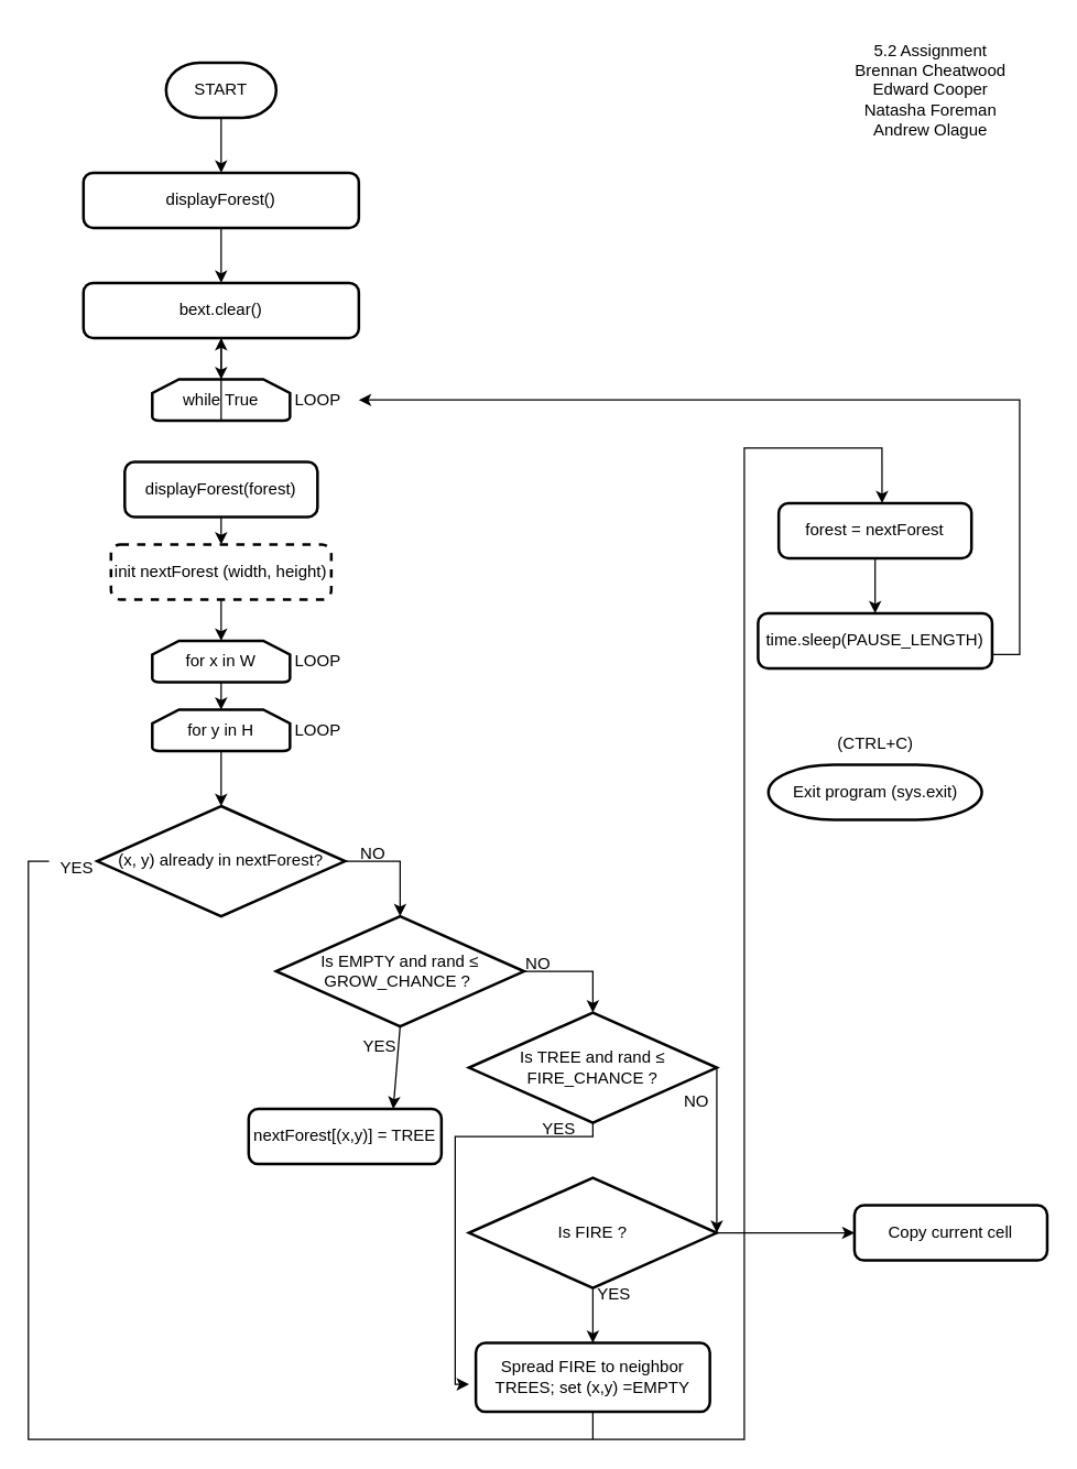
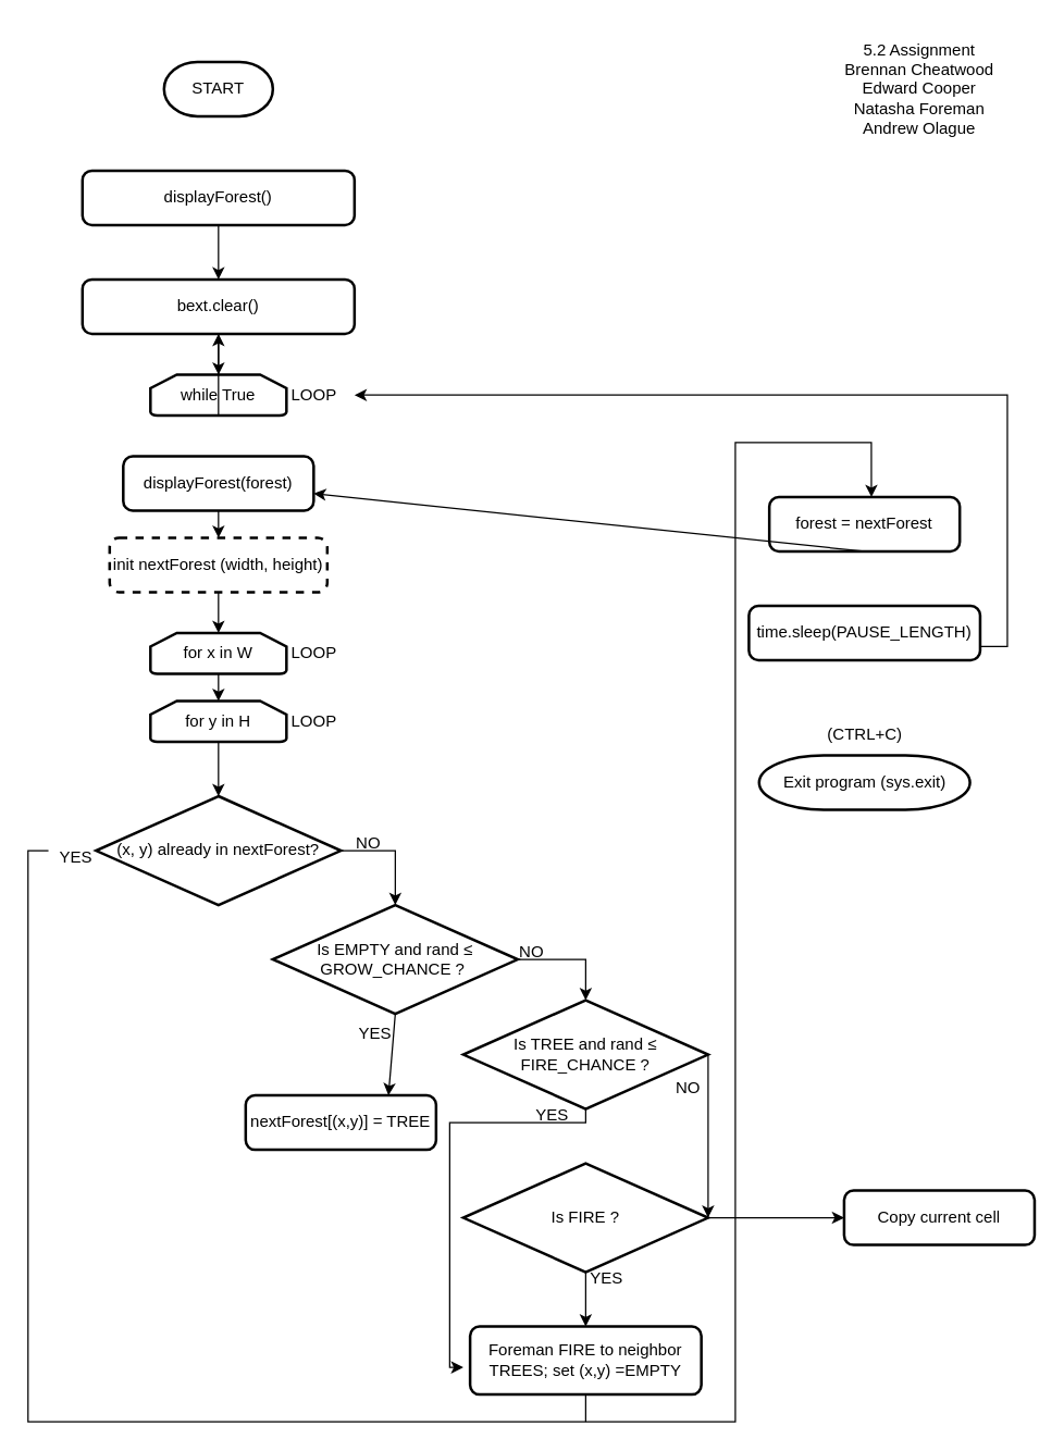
- <mxCell id="20" value="" style="edgeStyle=none;orthogonalLoop=1;jettySize=auto;html=1;rounded=0;exitX=0.5;exitY=1;exitDx=0;exitDy=0;exitPerimeter=0;entryX=0.5;entryY=0;entryDx=0;entryDy=0;" edge="1" parent="1" source="2" target="3"><mxGeometry width="100" relative="1" as="geometry"><mxPoint x="210" y="85" as="sourcePoint" /><mxPoint x="310" y="85" as="targetPoint" /><Array as="points" /></mxGeometry></mxCell>
- <mxCell id="48" value="" style="endArrow=classic;html=1;rounded=0;exitX=0.5;exitY=1;exitDx=0;exitDy=0;entryX=0.5;entryY=0;entryDx=0;entryDy=0;" edge="1" parent="1" source="16" target="17"><mxGeometry width="50" height="50" relative="1" as="geometry"><mxPoint x="320" y="725" as="sourcePoint" /><mxPoint x="370" y="675" as="targetPoint" /></mxGeometry></mxCell>
+ <mxCell id="48" value="" style="endArrow=classic;html=1;rounded=0;exitX=0.5;exitY=1;exitDx=0;exitDy=0;" edge="1" parent="1" source="16" target="6"><mxGeometry width="50" height="50" relative="1" as="geometry"><mxPoint x="320" y="725" as="sourcePoint" /><mxPoint x="370" y="675" as="targetPoint" /></mxGeometry></mxCell>
- <mxCell id="15" value="Spread FIRE to neighbor TREES; set (x,y) =EMPTY" style="rounded=1;whiteSpace=wrap;html=1;absoluteArcSize=1;arcSize=14;strokeWidth=2;" vertex="1" parent="1"><mxGeometry x="345" y="975" width="170" height="50" as="geometry" /></mxCell>
+ <mxCell id="15" value="Foreman FIRE to neighbor TREES; set (x,y) =EMPTY" style="rounded=1;whiteSpace=wrap;html=1;absoluteArcSize=1;arcSize=14;strokeWidth=2;" vertex="1" parent="1"><mxGeometry x="345" y="975" width="170" height="50" as="geometry" /></mxCell>
